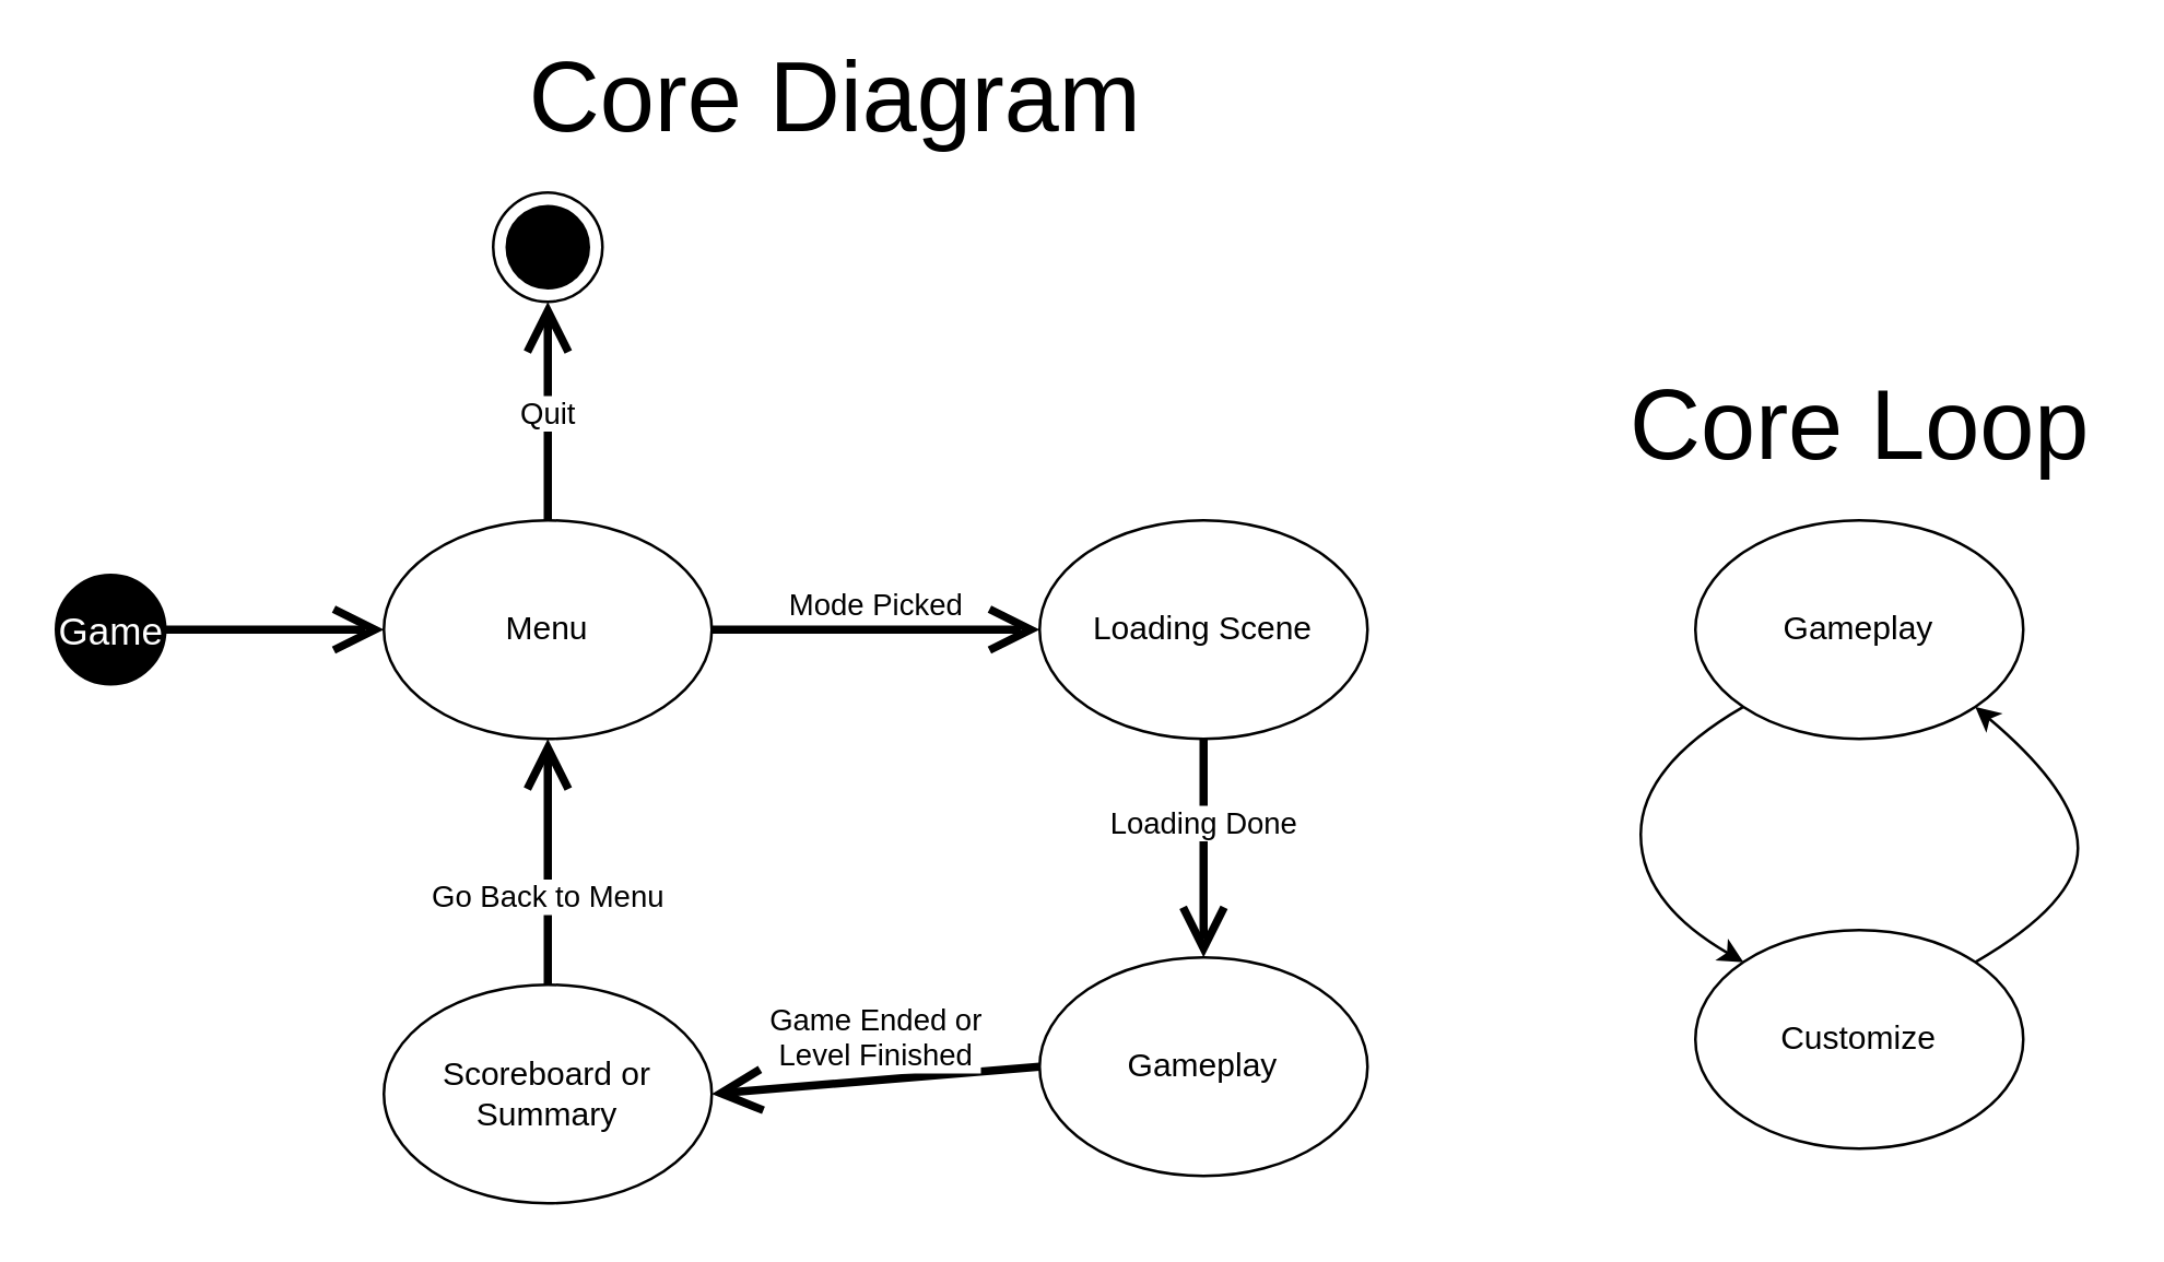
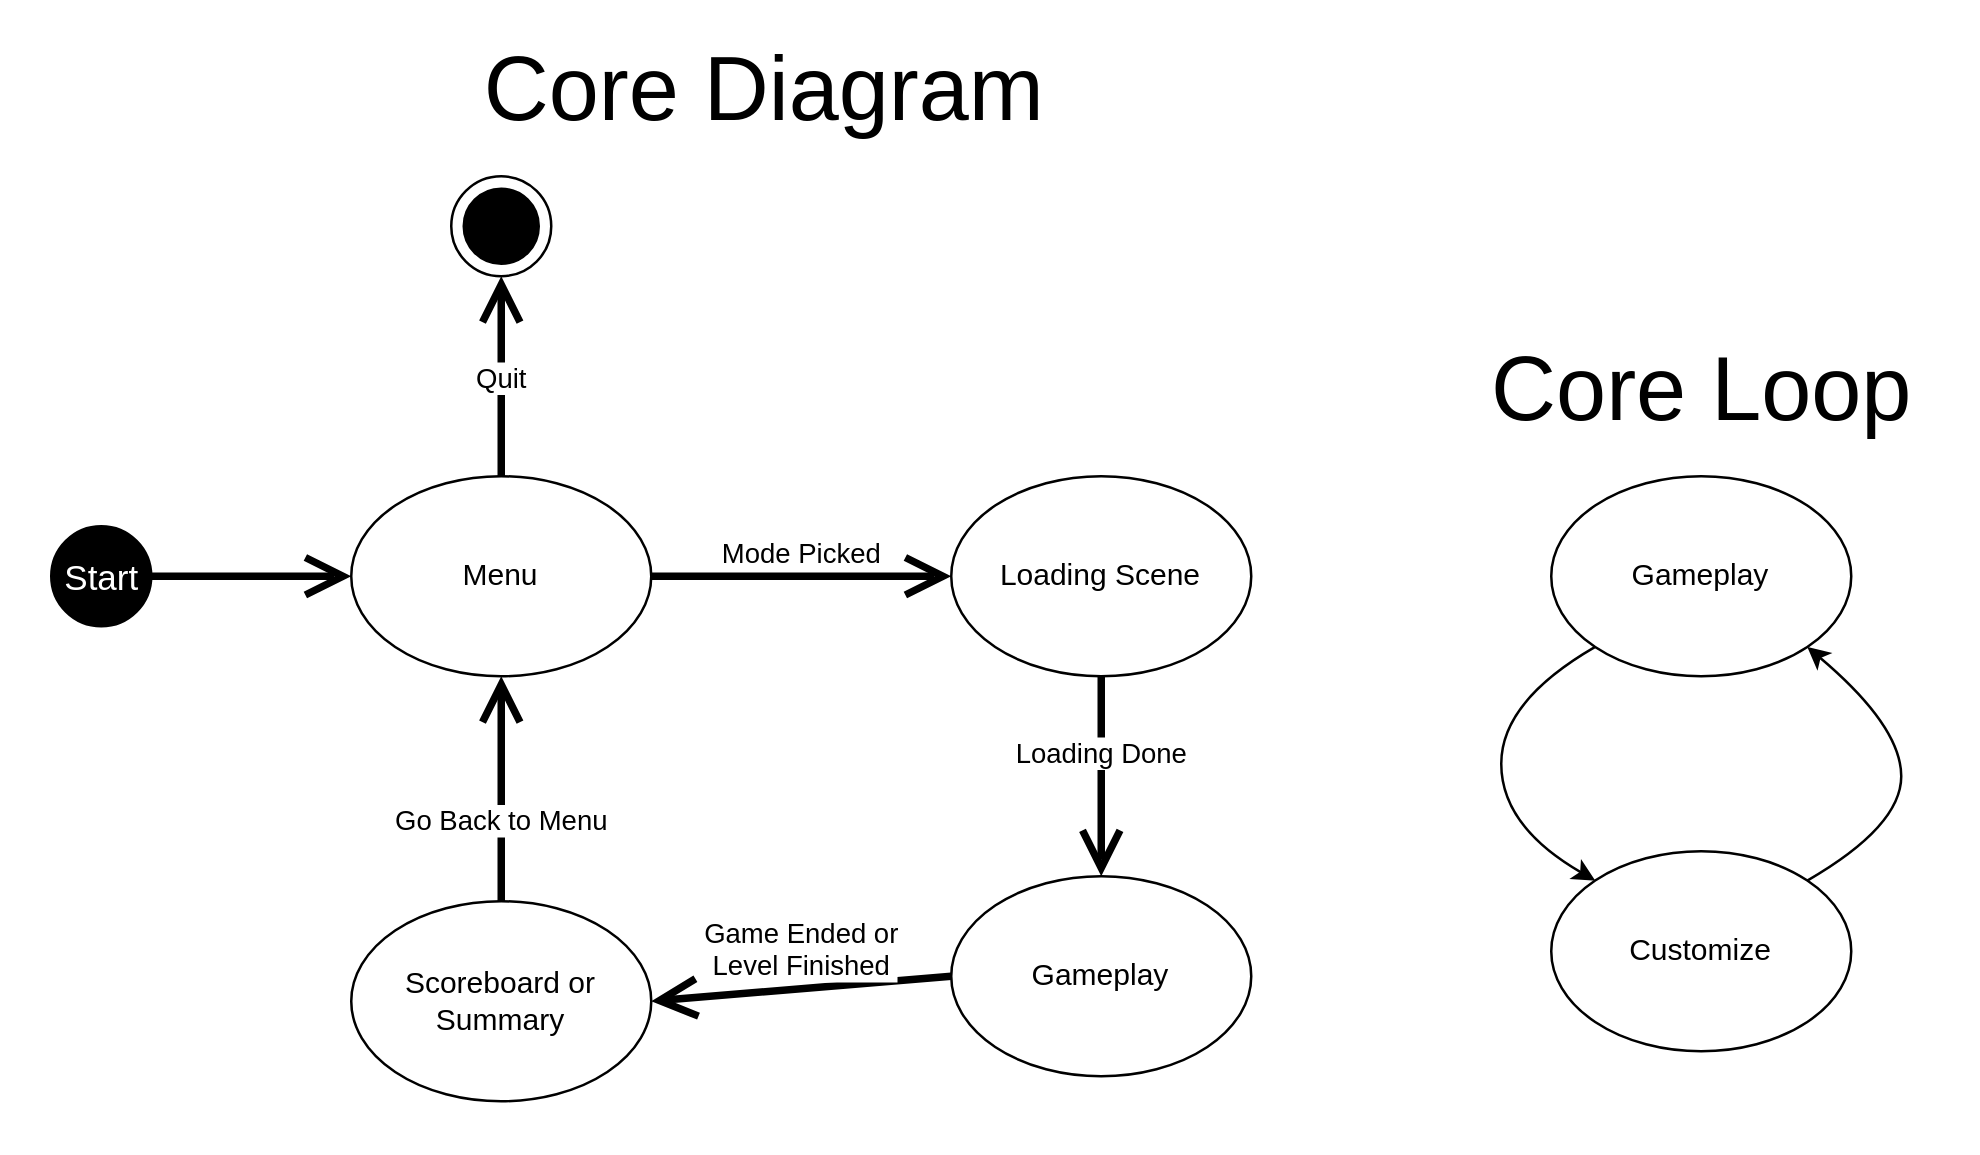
- <mxCell id="10" value="&lt;font style=&quot;font-size: 14px&quot;&gt;Game&lt;/font&gt;" style="shape=ellipse;html=1;fillColor=#000000;fontSize=18;fontColor=#ffffff;" parent="1" vertex="1"><mxGeometry x="20" y="210" width="40" height="40" as="geometry" /></mxCell>
+ <mxCell id="10" value="&lt;font style=&quot;font-size: 14px&quot;&gt;Start&lt;/font&gt;" style="shape=ellipse;html=1;fillColor=#000000;fontSize=18;fontColor=#ffffff;" parent="1" vertex="1"><mxGeometry x="20" y="210" width="40" height="40" as="geometry" /></mxCell>
